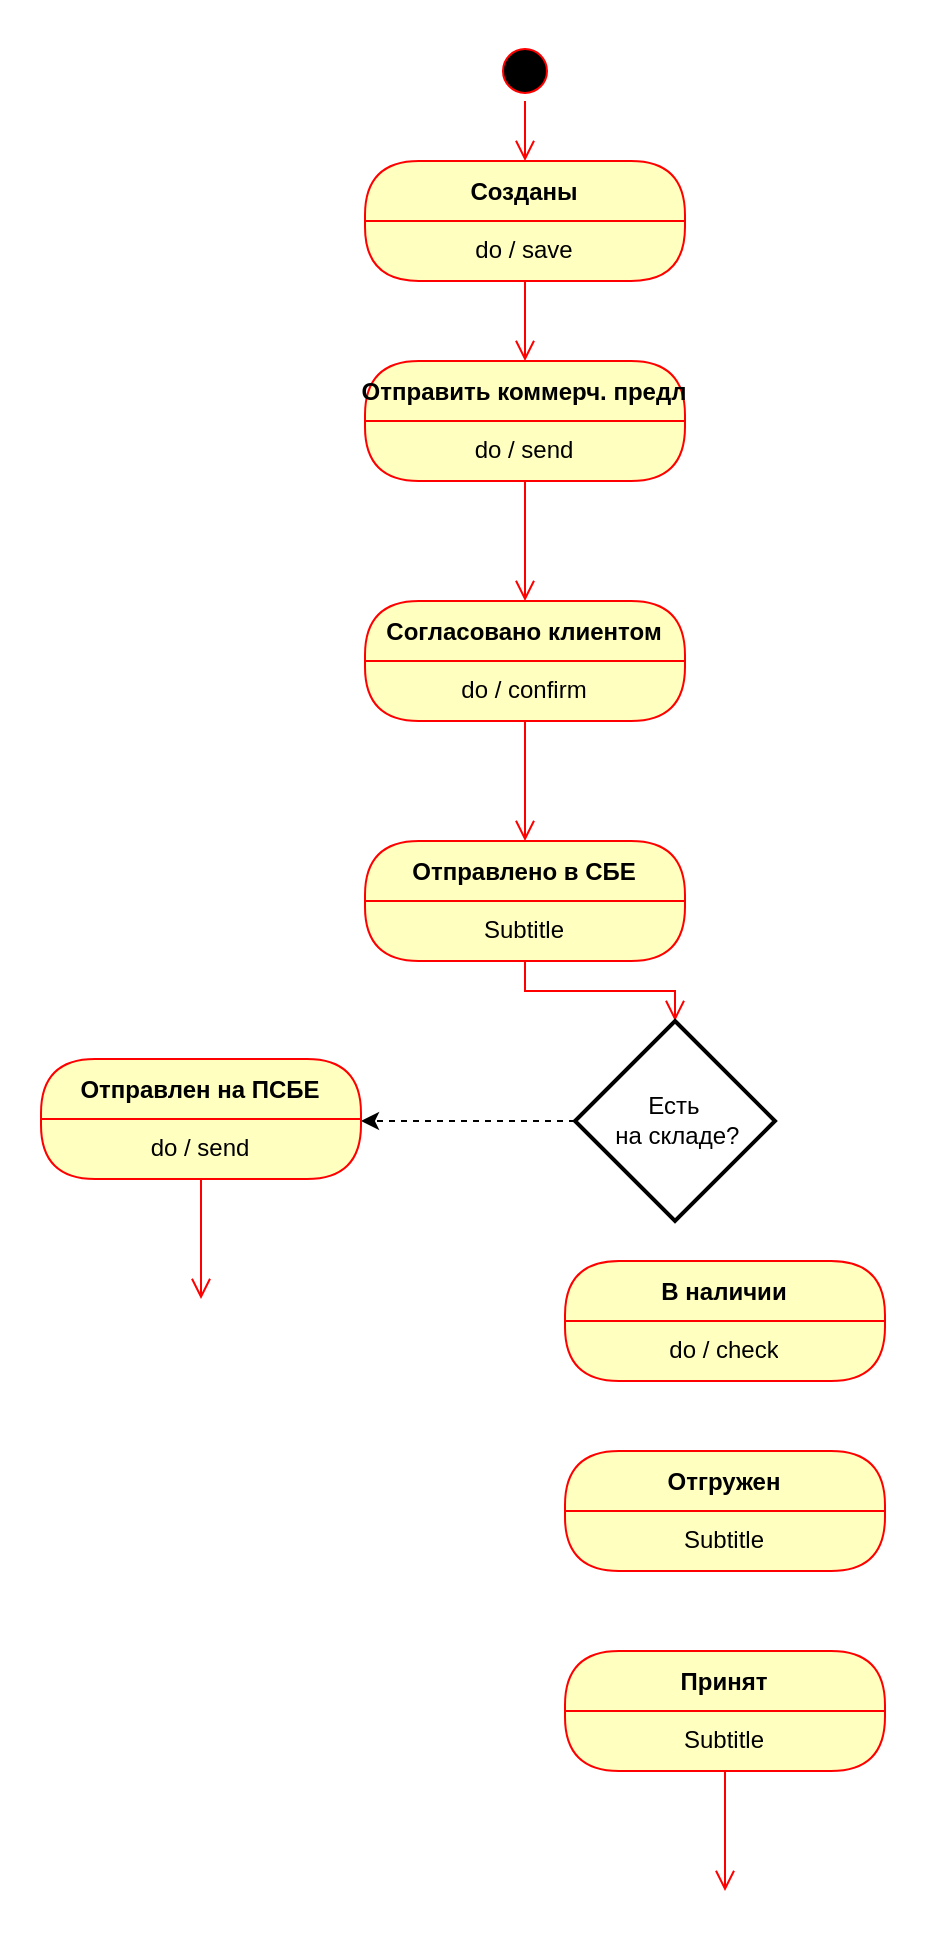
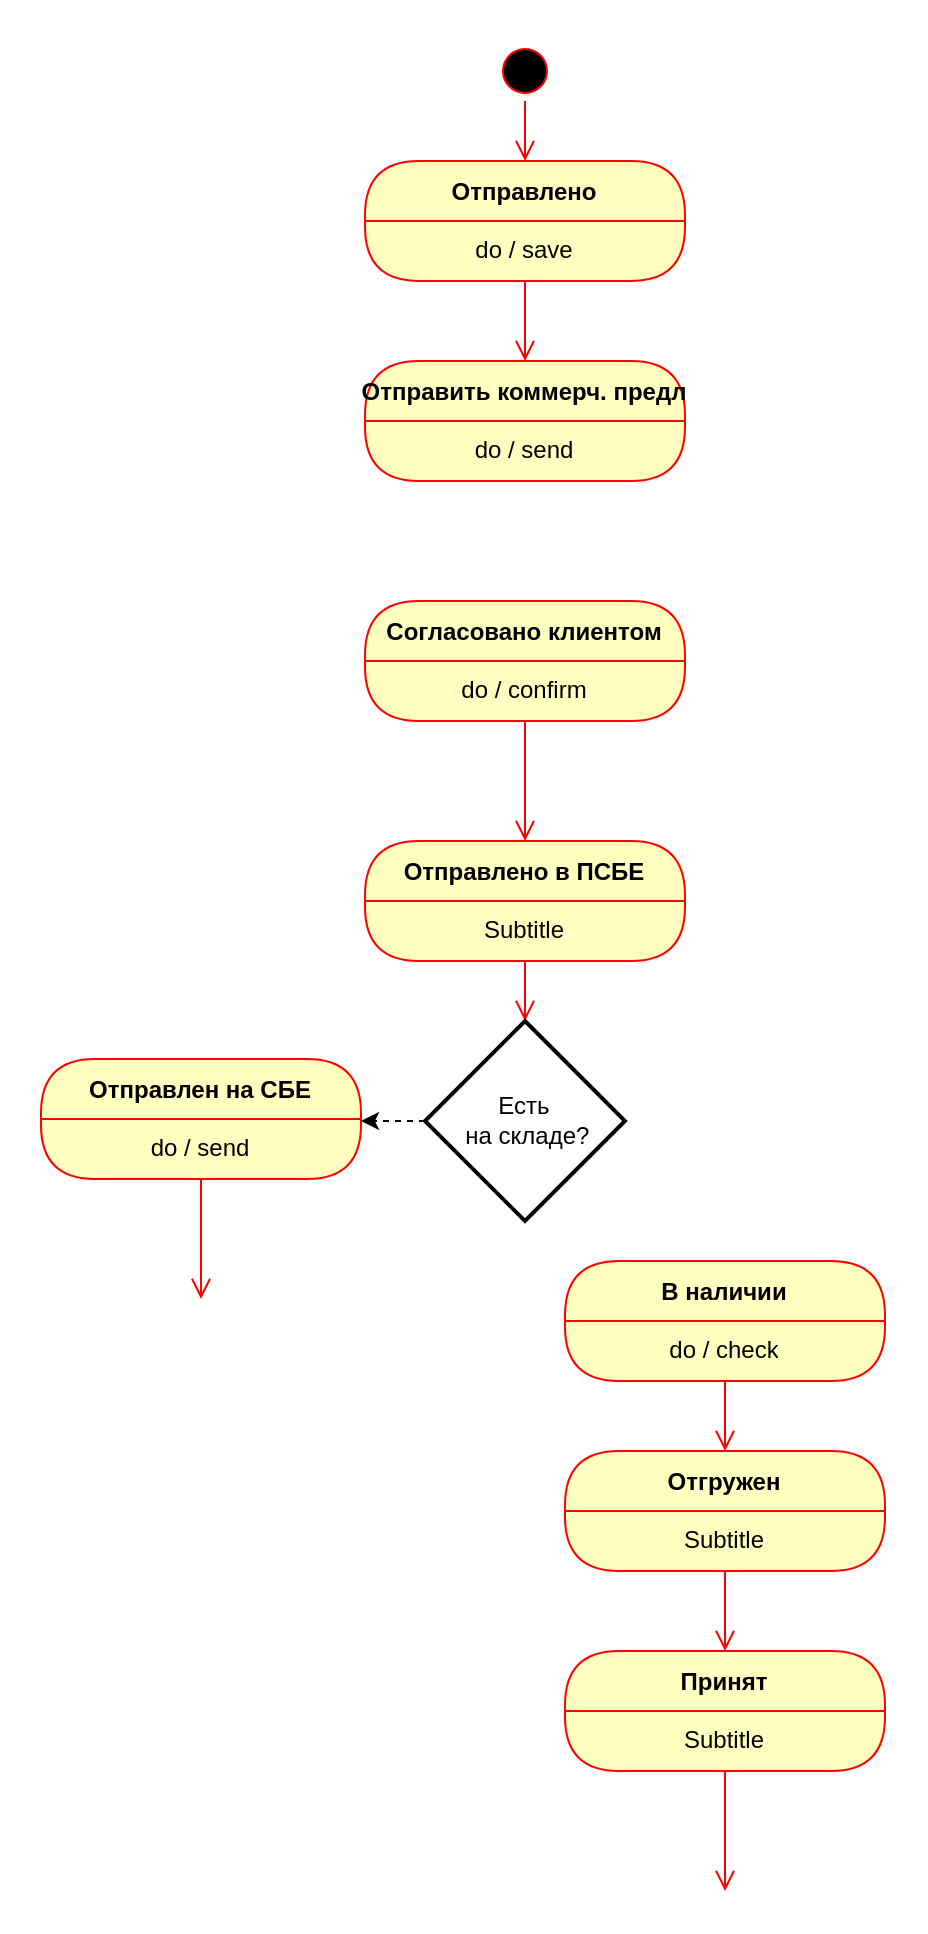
- <mxCell id="4" value="Созданы" style="swimlane;fontStyle=1;align=center;verticalAlign=middle;childLayout=stackLayout;horizontal=1;startSize=30;horizontalStack=0;resizeParent=0;resizeLast=1;container=0;fontColor=#000000;collapsible=0;rounded=1;arcSize=30;strokeColor=#ff0000;fillColor=#ffffc0;swimlaneFillColor=#ffffc0;dropTarget=0;" vertex="1" parent="1"><mxGeometry x="182" y="80" width="160" height="60" as="geometry" /></mxCell>
+ <mxCell id="4" value="Отправлено" style="swimlane;fontStyle=1;align=center;verticalAlign=middle;childLayout=stackLayout;horizontal=1;startSize=30;horizontalStack=0;resizeParent=0;resizeLast=1;container=0;fontColor=#000000;collapsible=0;rounded=1;arcSize=30;strokeColor=#ff0000;fillColor=#ffffc0;swimlaneFillColor=#ffffc0;dropTarget=0;" vertex="1" parent="1"><mxGeometry x="182" y="80" width="160" height="60" as="geometry" /></mxCell>
- <mxCell id="9" value="" style="edgeStyle=orthogonalEdgeStyle;html=1;verticalAlign=bottom;endArrow=open;endSize=8;strokeColor=#ff0000;rounded=0;" edge="1" source="7" parent="1" target="10"><mxGeometry relative="1" as="geometry"><mxPoint x="262" y="300" as="targetPoint" /></mxGeometry></mxCell>
- <mxCell id="13" value="Отправлено в СБЕ" style="swimlane;fontStyle=1;align=center;verticalAlign=middle;childLayout=stackLayout;horizontal=1;startSize=30;horizontalStack=0;resizeParent=0;resizeLast=1;container=0;fontColor=#000000;collapsible=0;rounded=1;arcSize=30;strokeColor=#ff0000;fillColor=#ffffc0;swimlaneFillColor=#ffffc0;dropTarget=0;" vertex="1" parent="1"><mxGeometry x="182" y="420" width="160" height="60" as="geometry" /></mxCell>
+ <mxCell id="13" value="Отправлено в ПСБЕ" style="swimlane;fontStyle=1;align=center;verticalAlign=middle;childLayout=stackLayout;horizontal=1;startSize=30;horizontalStack=0;resizeParent=0;resizeLast=1;container=0;fontColor=#000000;collapsible=0;rounded=1;arcSize=30;strokeColor=#ff0000;fillColor=#ffffc0;swimlaneFillColor=#ffffc0;dropTarget=0;" vertex="1" parent="1"><mxGeometry x="182" y="420" width="160" height="60" as="geometry" /></mxCell>
- <mxCell id="21" value="Отправлен на ПСБЕ" style="swimlane;fontStyle=1;align=center;verticalAlign=middle;childLayout=stackLayout;horizontal=1;startSize=30;horizontalStack=0;resizeParent=0;resizeLast=1;container=0;fontColor=#000000;collapsible=0;rounded=1;arcSize=30;strokeColor=#ff0000;fillColor=#ffffc0;swimlaneFillColor=#ffffc0;dropTarget=0;" vertex="1" parent="1"><mxGeometry x="20" y="529" width="160" height="60" as="geometry" /></mxCell>
+ <mxCell id="21" value="Отправлен на СБЕ" style="swimlane;fontStyle=1;align=center;verticalAlign=middle;childLayout=stackLayout;horizontal=1;startSize=30;horizontalStack=0;resizeParent=0;resizeLast=1;container=0;fontColor=#000000;collapsible=0;rounded=1;arcSize=30;strokeColor=#ff0000;fillColor=#ffffc0;swimlaneFillColor=#ffffc0;dropTarget=0;" vertex="1" parent="1"><mxGeometry x="20" y="529" width="160" height="60" as="geometry" /></mxCell>
- <mxCell id="17" value="Есть&lt;br&gt;&amp;nbsp;на складе?" style="strokeWidth=2;html=1;shape=mxgraph.flowchart.decision;whiteSpace=wrap;" vertex="1" parent="1"><mxGeometry x="287" y="510" width="100" height="100" as="geometry" /></mxCell>
+ <mxCell id="17" value="Есть&lt;br&gt;&amp;nbsp;на складе?" style="strokeWidth=2;html=1;shape=mxgraph.flowchart.decision;whiteSpace=wrap;" vertex="1" parent="1"><mxGeometry x="212" y="510" width="100" height="100" as="geometry" /></mxCell>
+ <mxCell id="20" value="" style="edgeStyle=orthogonalEdgeStyle;html=1;verticalAlign=bottom;endArrow=open;endSize=8;strokeColor=#ff0000;rounded=0;" edge="1" source="18" parent="1" target="24"><mxGeometry relative="1" as="geometry"><mxPoint x="362" y="750" as="targetPoint" /></mxGeometry></mxCell>
+ <mxCell id="26" value="" style="edgeStyle=orthogonalEdgeStyle;html=1;verticalAlign=bottom;endArrow=open;endSize=8;strokeColor=#ff0000;rounded=0;" edge="1" source="24" parent="1" target="27"><mxGeometry relative="1" as="geometry"><mxPoint x="361" y="885" as="targetPoint" /></mxGeometry></mxCell>
